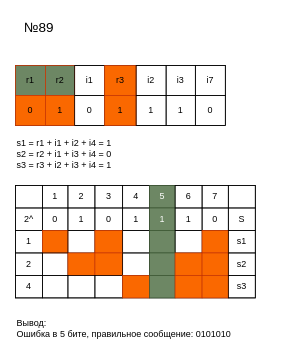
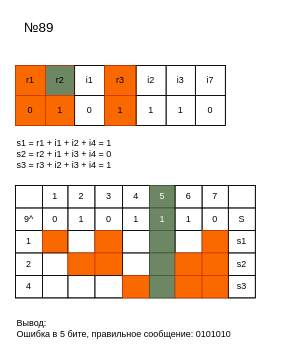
- <mxCell id="4" value="r1" style="connectable=0;recursiveResize=0;strokeColor=#C73500;fillColor=#6d8764;align=center;whiteSpace=wrap;html=1;fontColor=#000000;" vertex="1" parent="3"><mxGeometry width="40" height="40" as="geometry"><mxRectangle width="40" height="40" as="alternateBounds" /></mxGeometry></mxCell>
+ <mxCell id="4" value="r1" style="connectable=0;recursiveResize=0;strokeColor=#C73500;fillColor=#fa6800;align=center;whiteSpace=wrap;html=1;fontColor=#000000;" vertex="1" parent="3"><mxGeometry width="40" height="40" as="geometry"><mxRectangle width="40" height="40" as="alternateBounds" /></mxGeometry></mxCell>
- <mxCell id="32" value="2^" style="connectable=0;recursiveResize=0;align=center;whiteSpace=wrap;html=1;fillColor=none;" vertex="1" parent="31"><mxGeometry width="36" height="30" as="geometry"><mxRectangle width="36" height="30" as="alternateBounds" /></mxGeometry></mxCell>
+ <mxCell id="32" value="9^" style="connectable=0;recursiveResize=0;align=center;whiteSpace=wrap;html=1;fillColor=none;" vertex="1" parent="31"><mxGeometry width="36" height="30" as="geometry"><mxRectangle width="36" height="30" as="alternateBounds" /></mxGeometry></mxCell>
